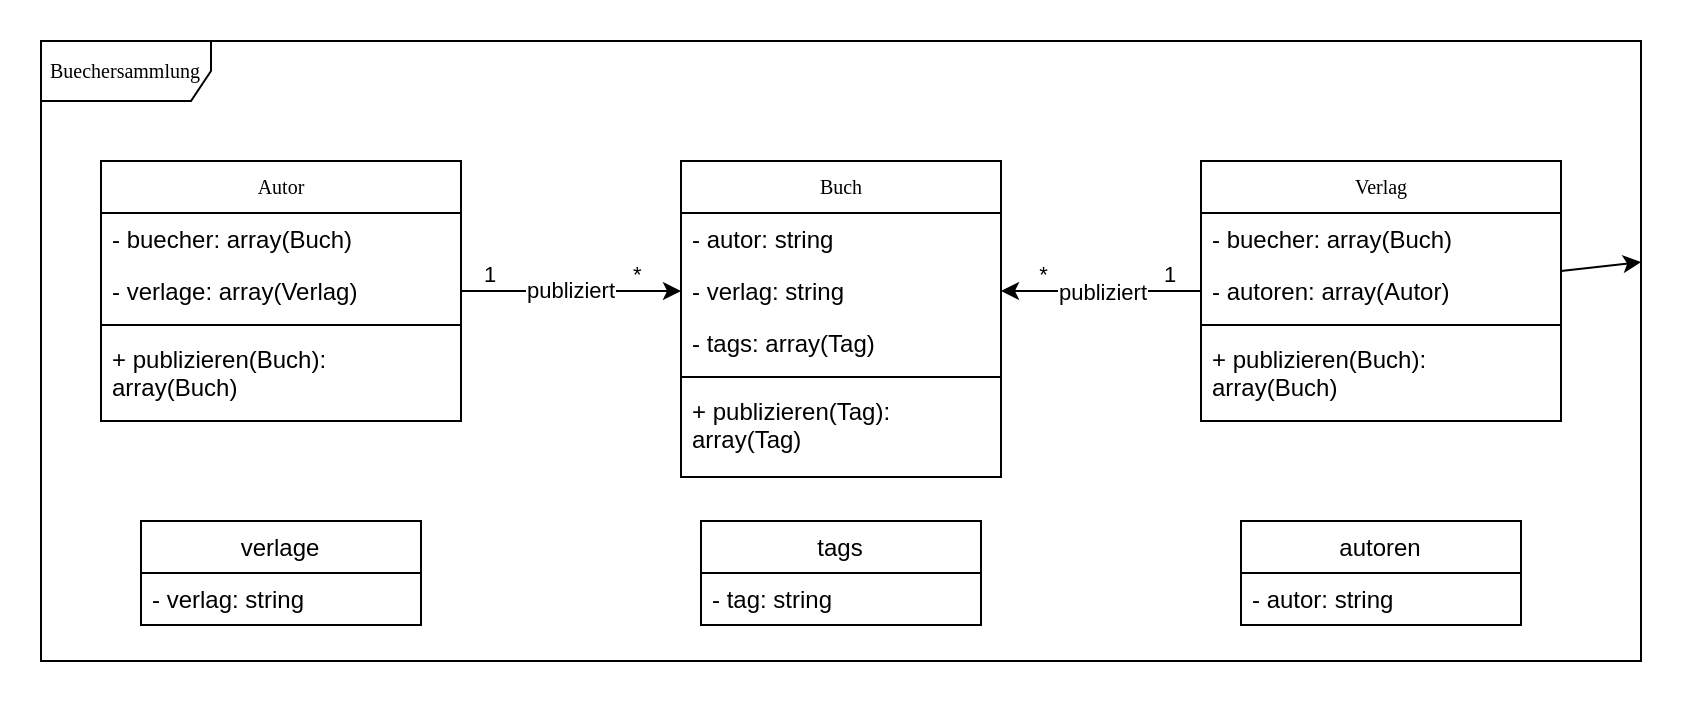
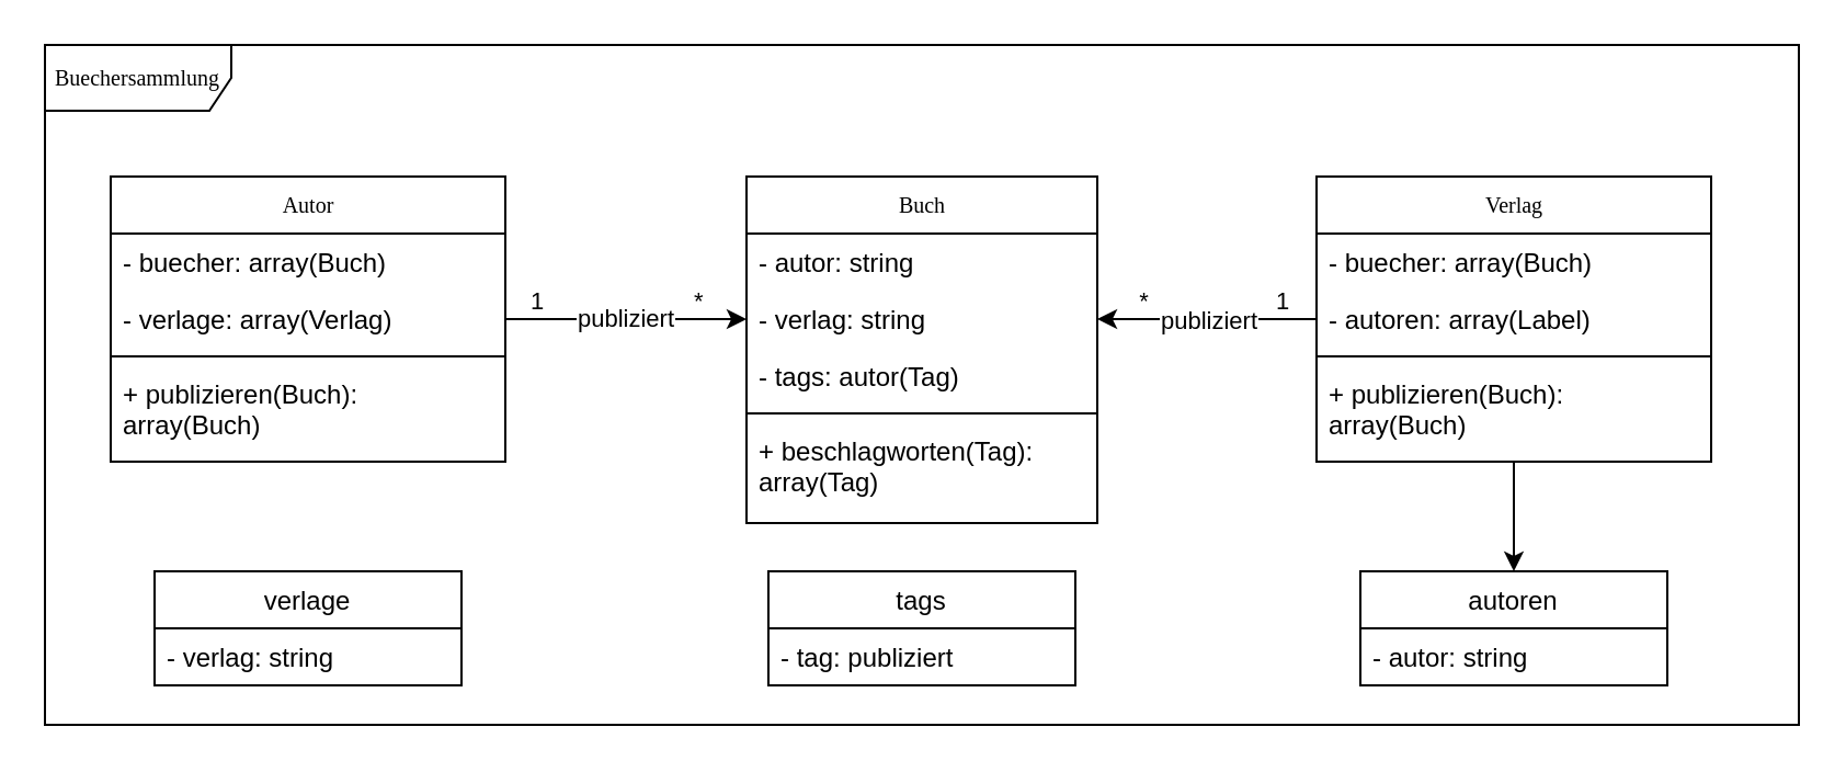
- <mxCell id="32" value="" style="endArrow=classic;html=1;" parent="1" source="14" target="2" edge="1"><mxGeometry width="50" height="50" relative="1" as="geometry"><mxPoint x="800" y="210" as="sourcePoint" /><mxPoint x="800" y="240" as="targetPoint" /></mxGeometry></mxCell>
+ <mxCell id="32" value="" style="endArrow=classic;html=1;entryX=0.5;entryY=0;entryDx=0;entryDy=0;" parent="1" source="14" target="21" edge="1"><mxGeometry width="50" height="50" relative="1" as="geometry"><mxPoint x="800" y="210" as="sourcePoint" /><mxPoint x="800" y="240" as="targetPoint" /></mxGeometry></mxCell>
- <mxCell id="16" value="- autoren: array(Autor)" style="text;html=1;strokeColor=none;fillColor=none;align=left;verticalAlign=top;spacingLeft=4;spacingRight=4;whiteSpace=wrap;overflow=hidden;rotatable=0;points=[[0,0.5],[1,0.5]];portConstraint=eastwest;" parent="14" vertex="1"><mxGeometry y="52" width="180" height="26" as="geometry" /></mxCell>
+ <mxCell id="16" value="- autoren: array(Label)" style="text;html=1;strokeColor=none;fillColor=none;align=left;verticalAlign=top;spacingLeft=4;spacingRight=4;whiteSpace=wrap;overflow=hidden;rotatable=0;points=[[0,0.5],[1,0.5]];portConstraint=eastwest;" parent="14" vertex="1"><mxGeometry y="52" width="180" height="26" as="geometry" /></mxCell>
- <mxCell id="11" value="- tags: array(Tag)" style="text;html=1;strokeColor=none;fillColor=none;align=left;verticalAlign=top;spacingLeft=4;spacingRight=4;whiteSpace=wrap;overflow=hidden;rotatable=0;points=[[0,0.5],[1,0.5]];portConstraint=eastwest;" parent="8" vertex="1"><mxGeometry y="78" width="160" height="26" as="geometry" /></mxCell>
+ <mxCell id="11" value="- tags: autor(Tag)" style="text;html=1;strokeColor=none;fillColor=none;align=left;verticalAlign=top;spacingLeft=4;spacingRight=4;whiteSpace=wrap;overflow=hidden;rotatable=0;points=[[0,0.5],[1,0.5]];portConstraint=eastwest;" parent="8" vertex="1"><mxGeometry y="78" width="160" height="26" as="geometry" /></mxCell>
- <mxCell id="13" value="+ publizieren(Tag):&#10;array(Tag)" style="text;strokeColor=none;fillColor=none;align=left;verticalAlign=top;spacingLeft=4;spacingRight=4;overflow=hidden;rotatable=0;points=[[0,0.5],[1,0.5]];portConstraint=eastwest;" parent="8" vertex="1"><mxGeometry y="112" width="160" height="46" as="geometry" /></mxCell>
+ <mxCell id="13" value="+ beschlagworten(Tag):&#10;array(Tag)" style="text;strokeColor=none;fillColor=none;align=left;verticalAlign=top;spacingLeft=4;spacingRight=4;overflow=hidden;rotatable=0;points=[[0,0.5],[1,0.5]];portConstraint=eastwest;" parent="8" vertex="1"><mxGeometry y="112" width="160" height="46" as="geometry" /></mxCell>
- <mxCell id="24" value="- tag: string" style="text;strokeColor=none;fillColor=none;align=left;verticalAlign=top;spacingLeft=4;spacingRight=4;overflow=hidden;rotatable=0;points=[[0,0.5],[1,0.5]];portConstraint=eastwest;" parent="23" vertex="1"><mxGeometry y="26" width="140" height="26" as="geometry" /></mxCell>
+ <mxCell id="24" value="- tag: publiziert" style="text;strokeColor=none;fillColor=none;align=left;verticalAlign=top;spacingLeft=4;spacingRight=4;overflow=hidden;rotatable=0;points=[[0,0.5],[1,0.5]];portConstraint=eastwest;" parent="23" vertex="1"><mxGeometry y="26" width="140" height="26" as="geometry" /></mxCell>
